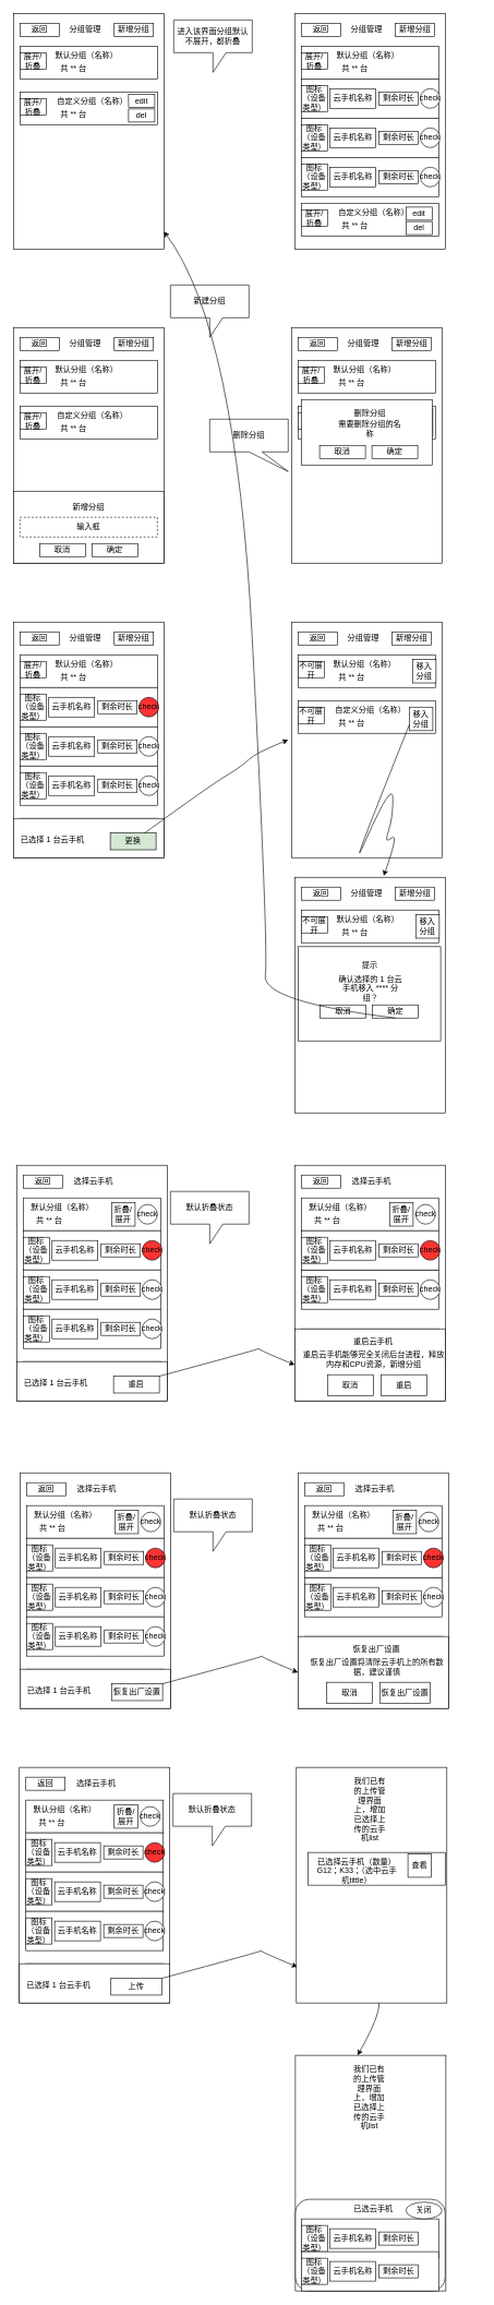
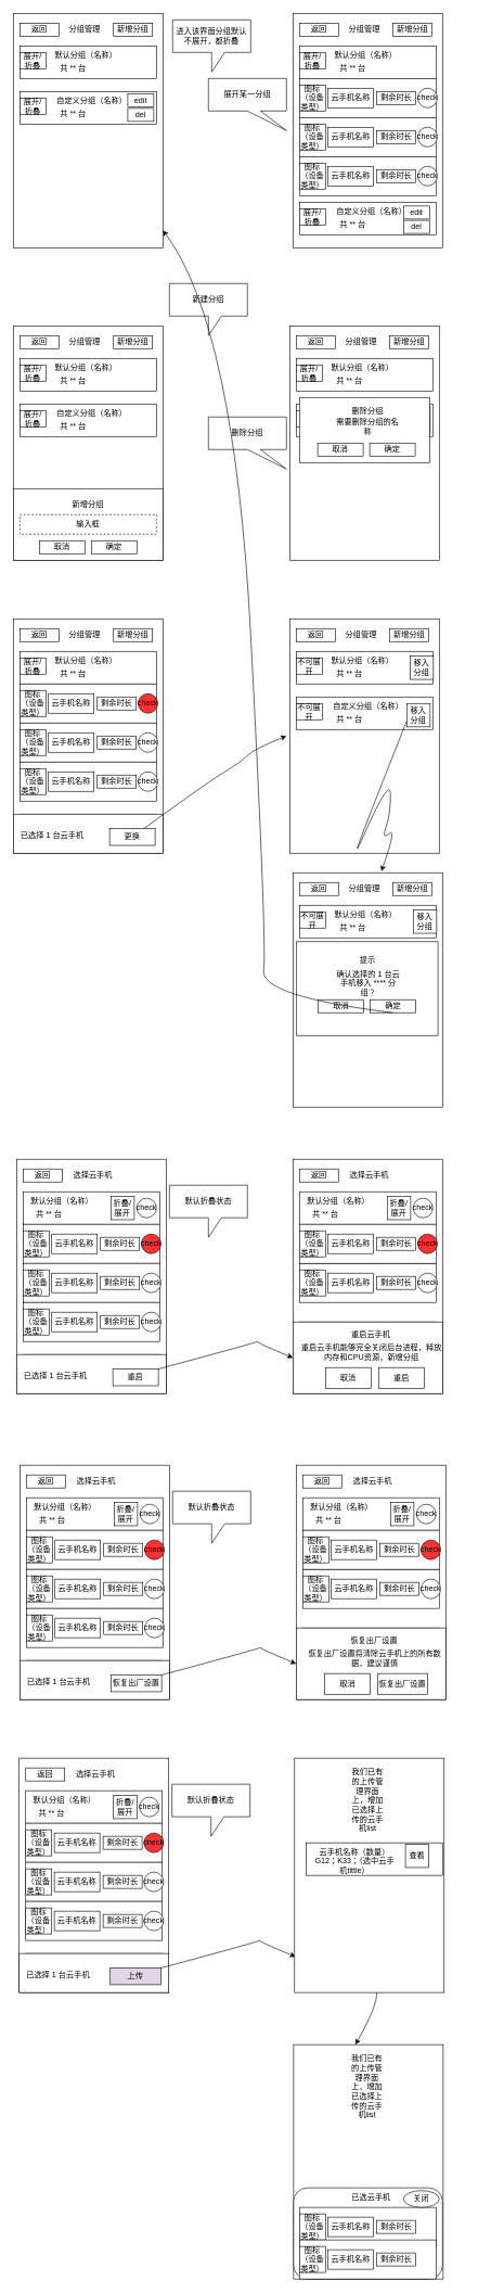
+ <mxCell id="54" value="展开某一分组" style="shape=callout;whiteSpace=wrap;html=1;perimeter=calloutPerimeter;size=30;position=0.5;base=20;position2=1;" parent="1" vertex="1"><mxGeometry x="320" y="120" width="120" height="80" as="geometry" /></mxCell>
- <mxCell id="115" value="更换" style="rounded=0;whiteSpace=wrap;html=1;fillColor=#d5e8d4;" parent="108" vertex="1"><mxGeometry x="138" y="22.286" width="70" height="25.714" as="geometry" /></mxCell>
+ <mxCell id="115" value="更换" style="rounded=0;whiteSpace=wrap;html=1;" parent="108" vertex="1"><mxGeometry x="138" y="22.286" width="70" height="25.714" as="geometry" /></mxCell>
- <mxCell id="357" value="已选择云手机（数量）" style="text;html=1;strokeColor=none;fillColor=none;align=center;verticalAlign=middle;whiteSpace=wrap;rounded=0;movable=1;resizable=1;rotatable=1;deletable=1;editable=1;locked=0;connectable=1;" parent="355" vertex="1"><mxGeometry x="10" width="130" height="30" as="geometry" /></mxCell>
+ <mxCell id="357" value="云手机名称（数量）" style="text;html=1;strokeColor=none;fillColor=none;align=center;verticalAlign=middle;whiteSpace=wrap;rounded=0;movable=1;resizable=1;rotatable=1;deletable=1;editable=1;locked=0;connectable=1;" parent="355" vertex="1"><mxGeometry x="10" width="130" height="30" as="geometry" /></mxCell>
- <mxCell id="331" value="上传" style="rounded=0;whiteSpace=wrap;html=1;" parent="324" vertex="1"><mxGeometry x="130" y="22.29" width="78" height="25.71" as="geometry" /></mxCell>
+ <mxCell id="331" value="上传" style="rounded=0;whiteSpace=wrap;html=1;fillColor=#e1d5e7;" parent="324" vertex="1"><mxGeometry x="130" y="22.29" width="78" height="25.71" as="geometry" /></mxCell>
